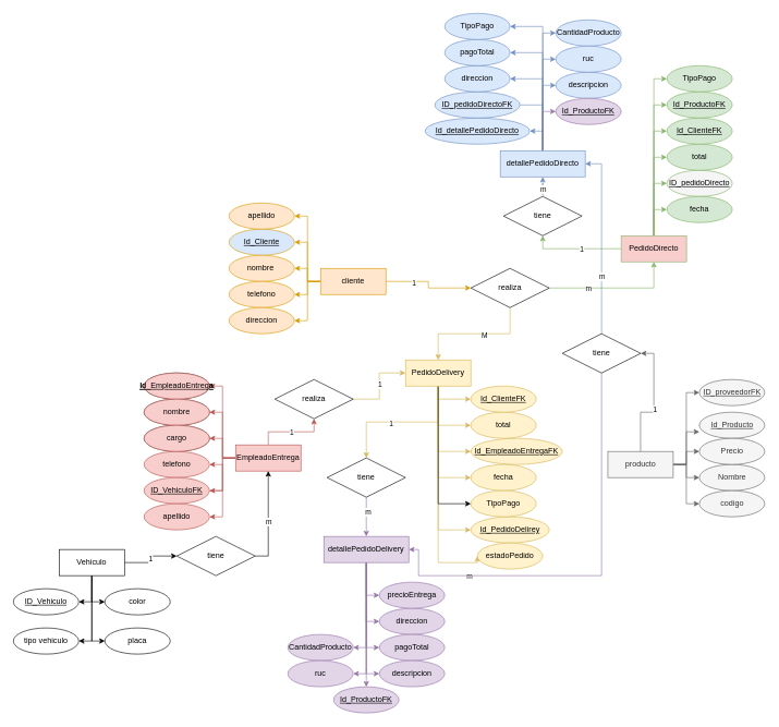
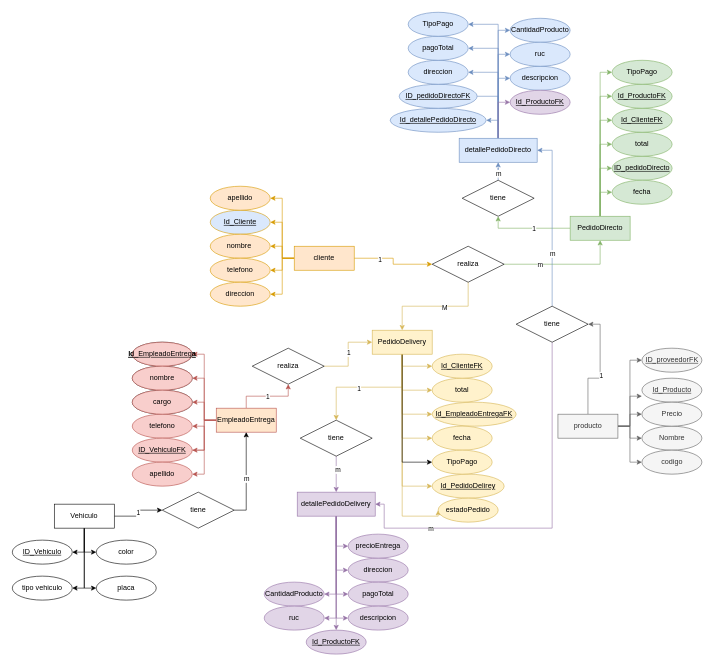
- <mxCell id="45" value="ID_pedidoDirecto" style="ellipse;whiteSpace=wrap;html=1;align=center;fontStyle=4;fillColor=#f5f5f5;strokeColor=#82b366;" vertex="1" parent="1"><mxGeometry x="1020" y="260" width="100" height="40" as="geometry" /></mxCell>
+ <mxCell id="45" value="ID_pedidoDirecto" style="ellipse;whiteSpace=wrap;html=1;align=center;fontStyle=4;fillColor=#d5e8d4;strokeColor=#82b366;" vertex="1" parent="1"><mxGeometry x="1020" y="260" width="100" height="40" as="geometry" /></mxCell>
- <mxCell id="18" value="PedidoDirecto" style="whiteSpace=wrap;html=1;align=center;fillColor=#f8cecc;strokeColor=#82b366;" vertex="1" parent="1"><mxGeometry x="950" y="360" width="100" height="40" as="geometry" /></mxCell>
+ <mxCell id="18" value="PedidoDirecto" style="whiteSpace=wrap;html=1;align=center;fillColor=#d5e8d4;strokeColor=#82b366;" vertex="1" parent="1"><mxGeometry x="950" y="360" width="100" height="40" as="geometry" /></mxCell>
- <mxCell id="81" value="EmpleadoEntrega" style="whiteSpace=wrap;html=1;align=center;fillColor=#f8cecc;strokeColor=#b85450;" vertex="1" parent="1"><mxGeometry x="360" y="680" width="100" height="40" as="geometry" /></mxCell>
+ <mxCell id="81" value="EmpleadoEntrega" style="whiteSpace=wrap;html=1;align=center;fillColor=#ffe6cc;strokeColor=#b85450;" vertex="1" parent="1"><mxGeometry x="360" y="680" width="100" height="40" as="geometry" /></mxCell>
